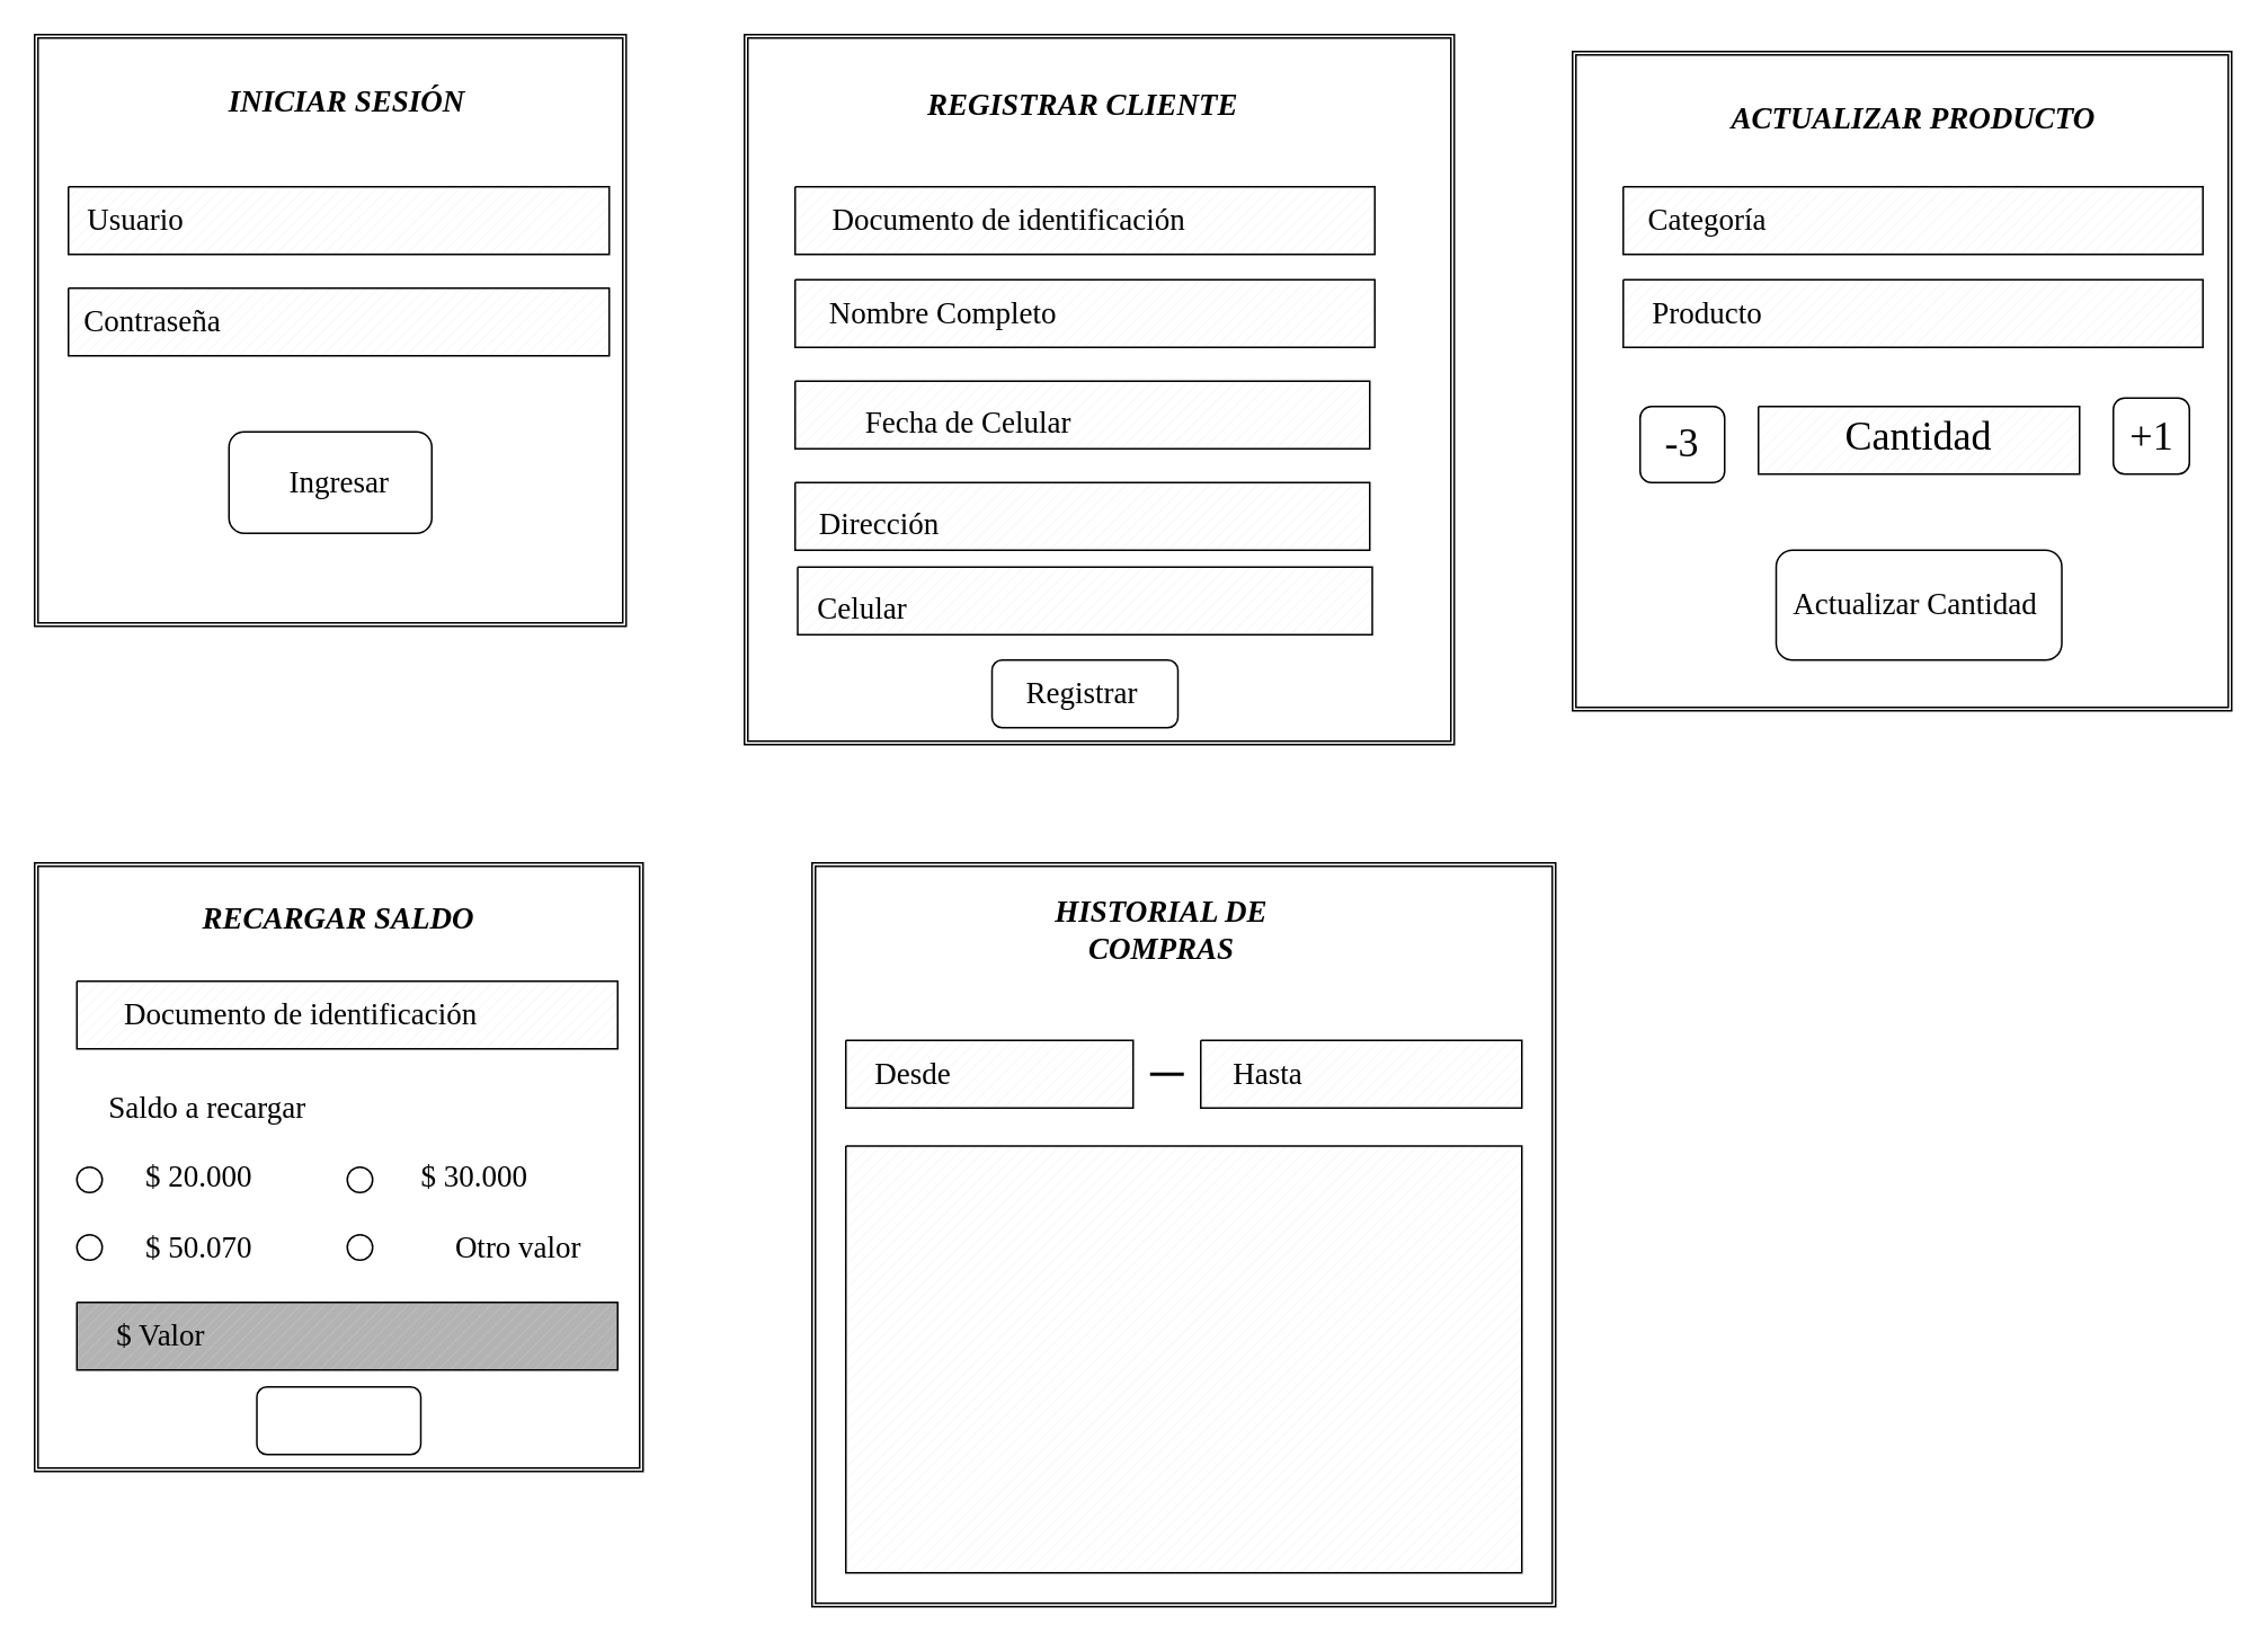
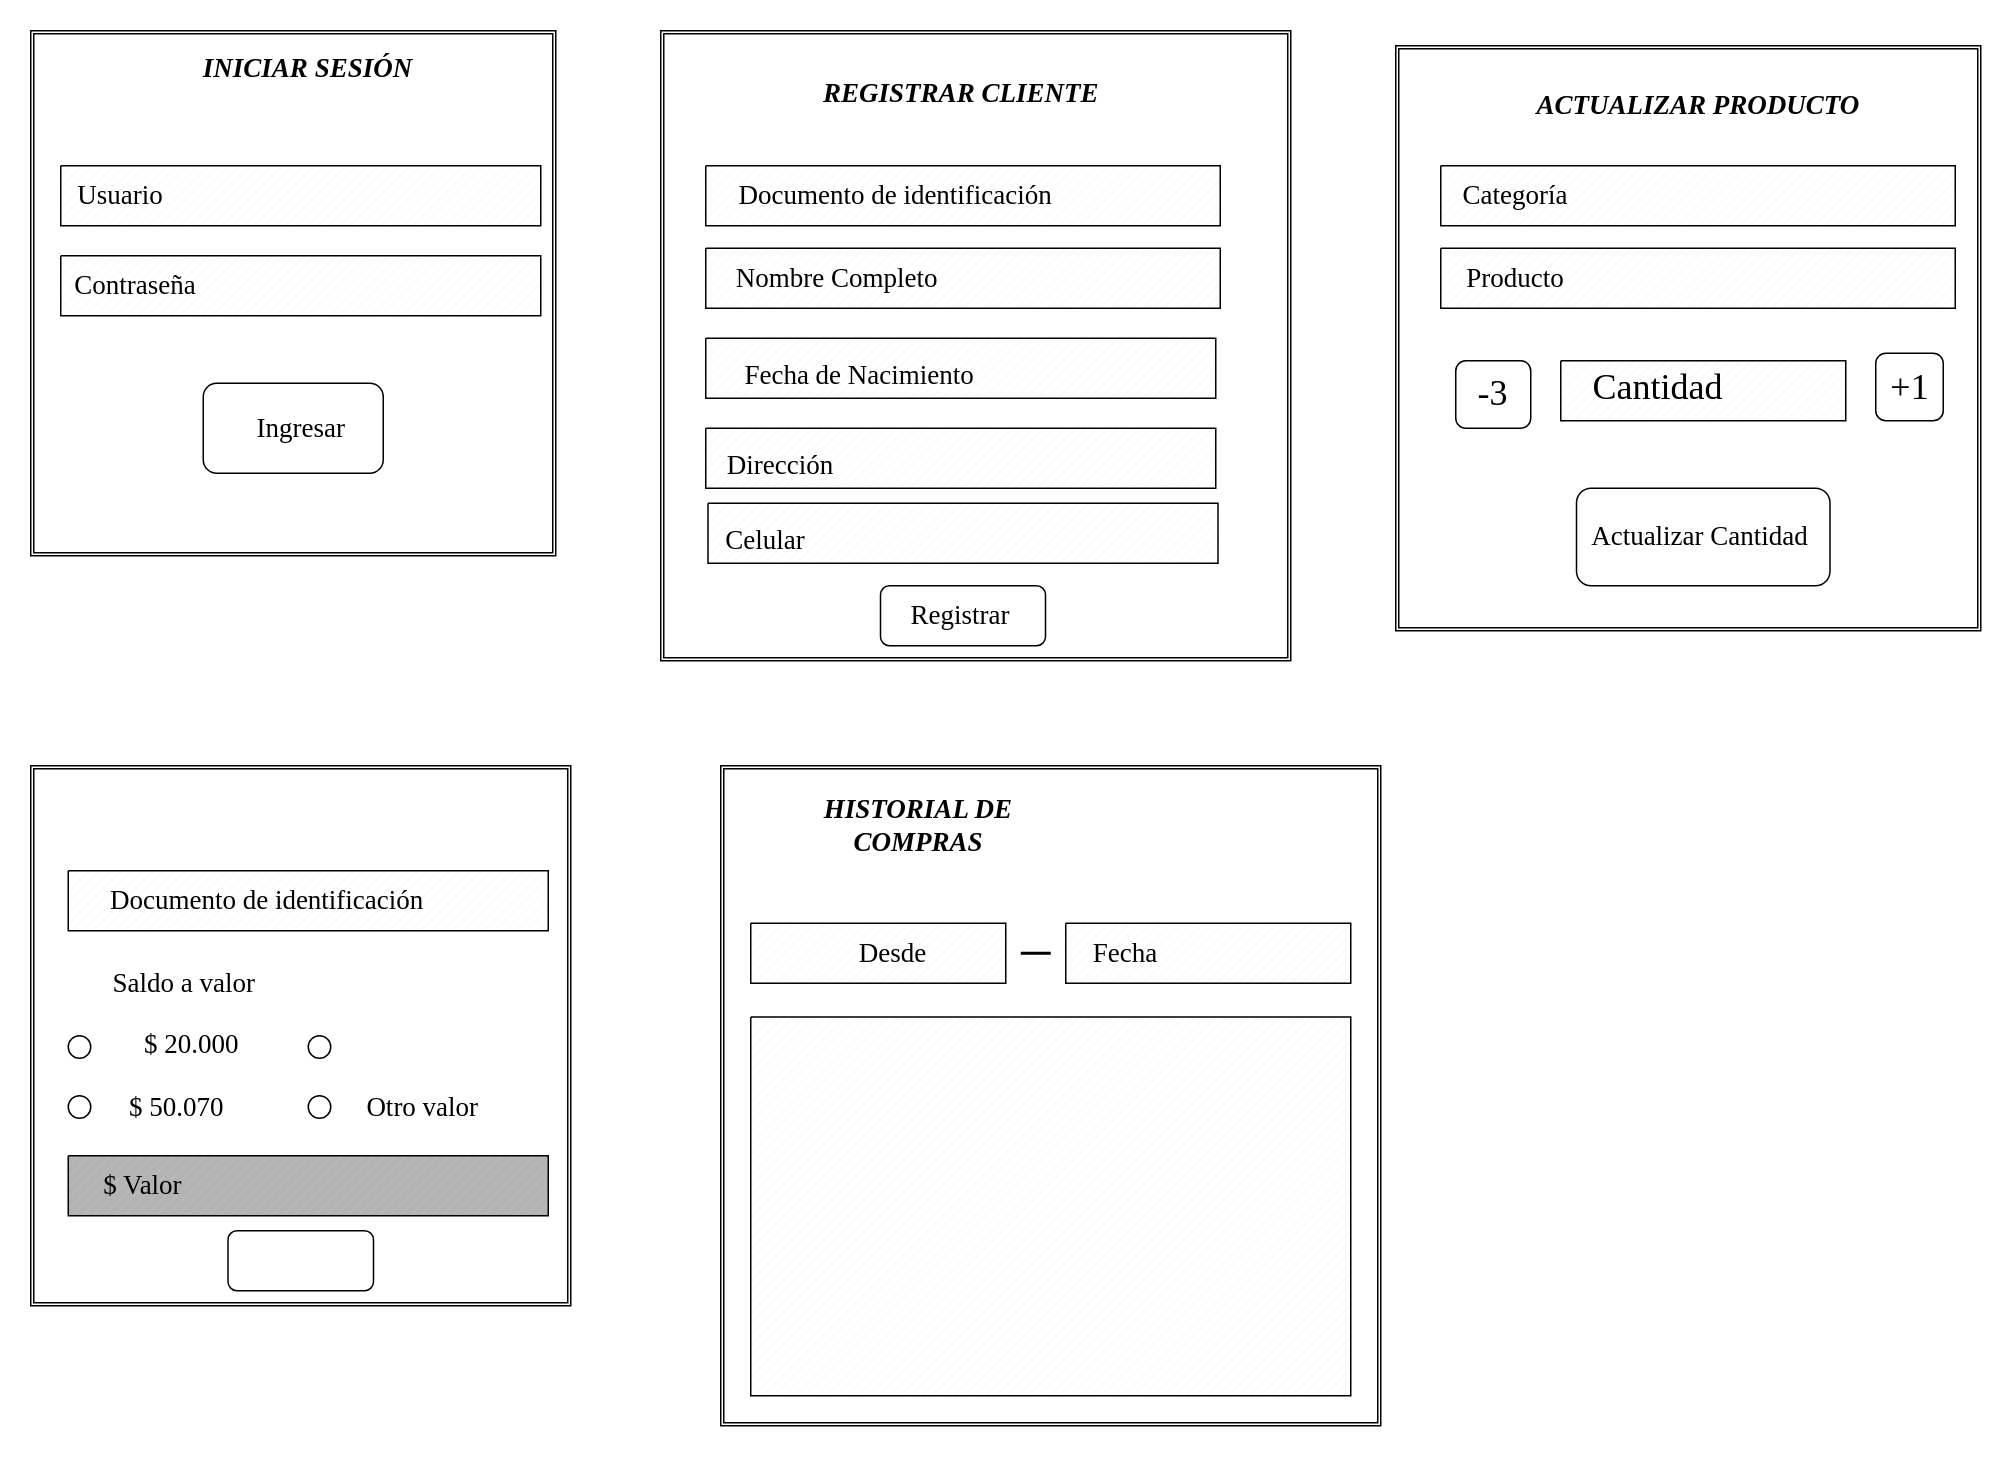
- <mxCell id="3" value="&lt;font style=&quot;vertical-align: inherit&quot;&gt;&lt;font style=&quot;vertical-align: inherit&quot;&gt;&lt;font style=&quot;vertical-align: inherit&quot;&gt;&lt;font style=&quot;vertical-align: inherit&quot;&gt;&lt;font style=&quot;vertical-align: inherit&quot;&gt;&lt;font style=&quot;vertical-align: inherit ; font-size: 18px&quot;&gt;&lt;b&gt;&lt;i&gt;&lt;font style=&quot;vertical-align: inherit&quot;&gt;&lt;font style=&quot;vertical-align: inherit&quot;&gt;&lt;font style=&quot;vertical-align: inherit&quot;&gt;&lt;font style=&quot;vertical-align: inherit&quot;&gt;&lt;font style=&quot;vertical-align: inherit&quot;&gt;&lt;font style=&quot;vertical-align: inherit&quot;&gt;&lt;font style=&quot;vertical-align: inherit&quot;&gt;&lt;font style=&quot;vertical-align: inherit&quot; face=&quot;Comic Sans MS&quot;&gt;INICIAR SESIÓN&lt;/font&gt;&lt;/font&gt;&lt;/font&gt;&lt;/font&gt;&lt;/font&gt;&lt;/font&gt;&lt;/font&gt;&lt;/font&gt;&lt;/i&gt;&lt;/b&gt;&lt;/font&gt;&lt;/font&gt;&lt;/font&gt;&lt;/font&gt;&lt;/font&gt;&lt;/font&gt;" style="text;html=1;strokeColor=none;fillColor=none;align=center;verticalAlign=middle;whiteSpace=wrap;rounded=0;" vertex="1" parent="1"><mxGeometry x="120" y="40" width="170" height="40" as="geometry" /></mxCell>
+ <mxCell id="3" value="&lt;font style=&quot;vertical-align: inherit&quot;&gt;&lt;font style=&quot;vertical-align: inherit&quot;&gt;&lt;font style=&quot;vertical-align: inherit&quot;&gt;&lt;font style=&quot;vertical-align: inherit&quot;&gt;&lt;font style=&quot;vertical-align: inherit&quot;&gt;&lt;font style=&quot;vertical-align: inherit ; font-size: 18px&quot;&gt;&lt;b&gt;&lt;i&gt;&lt;font style=&quot;vertical-align: inherit&quot;&gt;&lt;font style=&quot;vertical-align: inherit&quot;&gt;&lt;font style=&quot;vertical-align: inherit&quot;&gt;&lt;font style=&quot;vertical-align: inherit&quot;&gt;&lt;font style=&quot;vertical-align: inherit&quot;&gt;&lt;font style=&quot;vertical-align: inherit&quot;&gt;&lt;font style=&quot;vertical-align: inherit&quot;&gt;&lt;font style=&quot;vertical-align: inherit&quot; face=&quot;Comic Sans MS&quot;&gt;INICIAR SESIÓN&lt;/font&gt;&lt;/font&gt;&lt;/font&gt;&lt;/font&gt;&lt;/font&gt;&lt;/font&gt;&lt;/font&gt;&lt;/font&gt;&lt;/i&gt;&lt;/b&gt;&lt;/font&gt;&lt;/font&gt;&lt;/font&gt;&lt;/font&gt;&lt;/font&gt;&lt;/font&gt;" style="text;html=1;strokeColor=none;fillColor=none;align=center;verticalAlign=middle;whiteSpace=wrap;rounded=0;" vertex="1" parent="1"><mxGeometry x="120" y="25" width="170" height="40" as="geometry" /></mxCell>
- <mxCell id="17" value="Fecha de Celular&amp;nbsp;" style="text;html=1;strokeColor=none;fillColor=none;align=center;verticalAlign=middle;whiteSpace=wrap;rounded=0;fontFamily=Comic Sans MS;fontSize=18;" vertex="1" parent="1"><mxGeometry x="480" y="235" width="190" height="30" as="geometry" /></mxCell>
+ <mxCell id="17" value="Fecha de Nacimiento&amp;nbsp;" style="text;html=1;strokeColor=none;fillColor=none;align=center;verticalAlign=middle;whiteSpace=wrap;rounded=0;fontFamily=Comic Sans MS;fontSize=18;" vertex="1" parent="1"><mxGeometry x="480" y="235" width="190" height="30" as="geometry" /></mxCell>
- <mxCell id="59" value="Cantidad" style="text;html=1;strokeColor=none;fillColor=none;align=center;verticalAlign=middle;whiteSpace=wrap;rounded=0;fontFamily=Comic Sans MS;fontSize=24;" vertex="1" parent="1"><mxGeometry x="1105" y="243" width="60" height="30" as="geometry" /></mxCell>
+ <mxCell id="59" value="Cantidad" style="text;html=1;strokeColor=none;fillColor=none;align=center;verticalAlign=middle;whiteSpace=wrap;rounded=0;fontFamily=Comic Sans MS;fontSize=24;" vertex="1" parent="1"><mxGeometry x="1075" y="243" width="60" height="30" as="geometry" /></mxCell>
- <mxCell id="25" value="&lt;b&gt;&lt;i&gt;RECARGAR SALDO&lt;/i&gt;&lt;/b&gt;" style="text;html=1;strokeColor=none;fillColor=none;align=center;verticalAlign=middle;whiteSpace=wrap;rounded=0;fontFamily=Comic Sans MS;fontSize=18;" vertex="1" parent="1"><mxGeometry x="90" y="520" width="220" height="45" as="geometry" /></mxCell>
- <mxCell id="41" value="&lt;b&gt;&lt;i&gt;HISTORIAL DE COMPRAS&lt;/i&gt;&lt;/b&gt;" style="text;html=1;strokeColor=none;fillColor=none;align=center;verticalAlign=middle;whiteSpace=wrap;rounded=0;fontFamily=Comic Sans MS;fontSize=18;" vertex="1" parent="1"><mxGeometry x="582.5" y="535" width="207.5" height="30" as="geometry" /></mxCell>
+ <mxCell id="41" value="&lt;b&gt;&lt;i&gt;HISTORIAL DE COMPRAS&lt;/i&gt;&lt;/b&gt;" style="text;html=1;strokeColor=none;fillColor=none;align=center;verticalAlign=middle;whiteSpace=wrap;rounded=0;fontFamily=Comic Sans MS;fontSize=18;" vertex="1" parent="1"><mxGeometry x="507.5" y="535" width="207.5" height="30" as="geometry" /></mxCell>
- <mxCell id="45" value="Desde" style="text;html=1;strokeColor=none;fillColor=none;align=center;verticalAlign=middle;whiteSpace=wrap;rounded=0;fontFamily=Comic Sans MS;fontSize=18;" vertex="1" parent="1"><mxGeometry x="510" y="620" width="60" height="30" as="geometry" /></mxCell>
+ <mxCell id="45" value="Desde" style="text;html=1;strokeColor=none;fillColor=none;align=center;verticalAlign=middle;whiteSpace=wrap;rounded=0;fontFamily=Comic Sans MS;fontSize=18;" vertex="1" parent="1"><mxGeometry x="565" y="620" width="60" height="30" as="geometry" /></mxCell>
- <mxCell id="46" value="Hasta" style="text;html=1;strokeColor=none;fillColor=none;align=center;verticalAlign=middle;whiteSpace=wrap;rounded=0;fontFamily=Comic Sans MS;fontSize=18;" vertex="1" parent="1"><mxGeometry x="720" y="620" width="60" height="30" as="geometry" /></mxCell>
+ <mxCell id="46" value="Fecha" style="text;html=1;strokeColor=none;fillColor=none;align=center;verticalAlign=middle;whiteSpace=wrap;rounded=0;fontFamily=Comic Sans MS;fontSize=18;" vertex="1" parent="1"><mxGeometry x="720" y="620" width="60" height="30" as="geometry" /></mxCell>
- <mxCell id="29" value="Saldo a recargar" style="text;html=1;strokeColor=none;fillColor=none;align=center;verticalAlign=middle;whiteSpace=wrap;rounded=0;fontFamily=Comic Sans MS;fontSize=18;" vertex="1" parent="1"><mxGeometry x="45" y="640" width="155" height="30" as="geometry" /></mxCell>
+ <mxCell id="29" value="Saldo a valor" style="text;html=1;strokeColor=none;fillColor=none;align=center;verticalAlign=middle;whiteSpace=wrap;rounded=0;fontFamily=Comic Sans MS;fontSize=18;" vertex="1" parent="1"><mxGeometry x="45" y="640" width="155" height="30" as="geometry" /></mxCell>
- <mxCell id="34" value="$ 20.000" style="text;html=1;strokeColor=none;fillColor=none;align=center;verticalAlign=middle;whiteSpace=wrap;rounded=0;fontFamily=Comic Sans MS;fontSize=18;" vertex="1" parent="1"><mxGeometry x="75" y="682.5" width="85" height="27.5" as="geometry" /></mxCell>
+ <mxCell id="34" value="$ 20.000" style="text;html=1;strokeColor=none;fillColor=none;align=center;verticalAlign=middle;whiteSpace=wrap;rounded=0;fontFamily=Comic Sans MS;fontSize=18;" vertex="1" parent="1"><mxGeometry x="85" y="682.5" width="85" height="27.5" as="geometry" /></mxCell>
- <mxCell id="36" value="$ 30.000" style="text;html=1;strokeColor=none;fillColor=none;align=center;verticalAlign=middle;whiteSpace=wrap;rounded=0;fontFamily=Comic Sans MS;fontSize=18;" vertex="1" parent="1"><mxGeometry x="237.5" y="682.5" width="85" height="27.5" as="geometry" /></mxCell>
- <mxCell id="37" value="Otro valor" style="text;html=1;strokeColor=none;fillColor=none;align=center;verticalAlign=middle;whiteSpace=wrap;rounded=0;fontFamily=Comic Sans MS;fontSize=18;" vertex="1" parent="1"><mxGeometry x="255" y="723.75" width="102.5" height="27.5" as="geometry" /></mxCell>
+ <mxCell id="37" value="Otro valor" style="text;html=1;strokeColor=none;fillColor=none;align=center;verticalAlign=middle;whiteSpace=wrap;rounded=0;fontFamily=Comic Sans MS;fontSize=18;" vertex="1" parent="1"><mxGeometry x="230" y="723.75" width="102.5" height="27.5" as="geometry" /></mxCell>
